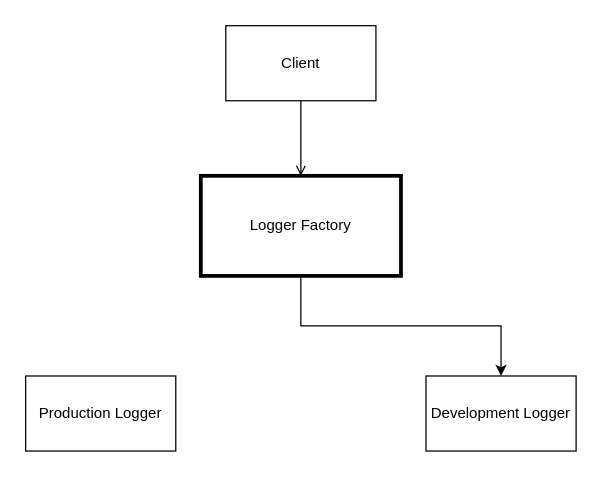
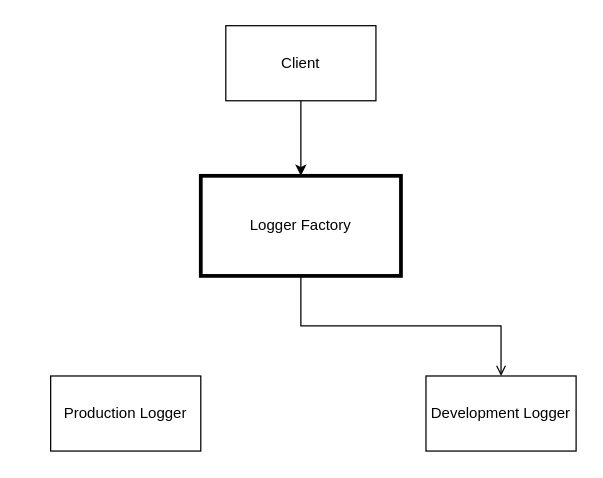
- <mxCell id="2" value="" style="edgeStyle=orthogonalEdgeStyle;rounded=0;orthogonalLoop=1;jettySize=auto;html=1;endArrow=open;" edge="1" parent="1" source="3" target="5"><mxGeometry relative="1" as="geometry" /></mxCell>
+ <mxCell id="2" value="" style="edgeStyle=orthogonalEdgeStyle;rounded=0;orthogonalLoop=1;jettySize=auto;html=1;" edge="1" parent="1" source="3" target="5"><mxGeometry relative="1" as="geometry" /></mxCell>
- <mxCell id="4" style="edgeStyle=orthogonalEdgeStyle;rounded=0;orthogonalLoop=1;jettySize=auto;html=1;entryX=0.5;entryY=0;entryDx=0;entryDy=0;" edge="1" parent="1" source="5" target="7"><mxGeometry relative="1" as="geometry"><Array as="points"><mxPoint x="240" y="260" /><mxPoint x="400" y="260" /></Array></mxGeometry></mxCell>
+ <mxCell id="4" style="edgeStyle=orthogonalEdgeStyle;rounded=0;orthogonalLoop=1;jettySize=auto;html=1;entryX=0.5;entryY=0;entryDx=0;entryDy=0;endArrow=open;" edge="1" parent="1" source="5" target="7"><mxGeometry relative="1" as="geometry"><Array as="points"><mxPoint x="240" y="260" /><mxPoint x="400" y="260" /></Array></mxGeometry></mxCell>
- <mxCell id="6" value="Production Logger" style="rounded=0;whiteSpace=wrap;html=1;strokeWidth=1;" vertex="1" parent="1"><mxGeometry x="20" y="300" width="120" height="60" as="geometry" /></mxCell>
+ <mxCell id="6" value="Production Logger" style="rounded=0;whiteSpace=wrap;html=1;strokeWidth=1;" vertex="1" parent="1"><mxGeometry x="40" y="300" width="120" height="60" as="geometry" /></mxCell>
